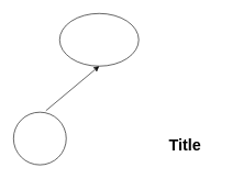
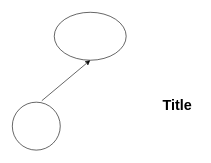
- <mxCell id="5" value="Title" style="text;strokeColor=none;fillColor=none;html=1;fontSize=24;fontStyle=1;verticalAlign=middle;align=center;" parent="1" vertex="1"><mxGeometry x="230" y="200" width="100" height="40" as="geometry" /></mxCell>
+ <mxCell id="5" value="Title" style="text;strokeColor=none;fillColor=none;html=1;fontSize=24;fontStyle=1;verticalAlign=middle;align=center;" parent="1" vertex="1"><mxGeometry x="245" y="155" width="100" height="40" as="geometry" /></mxCell>
